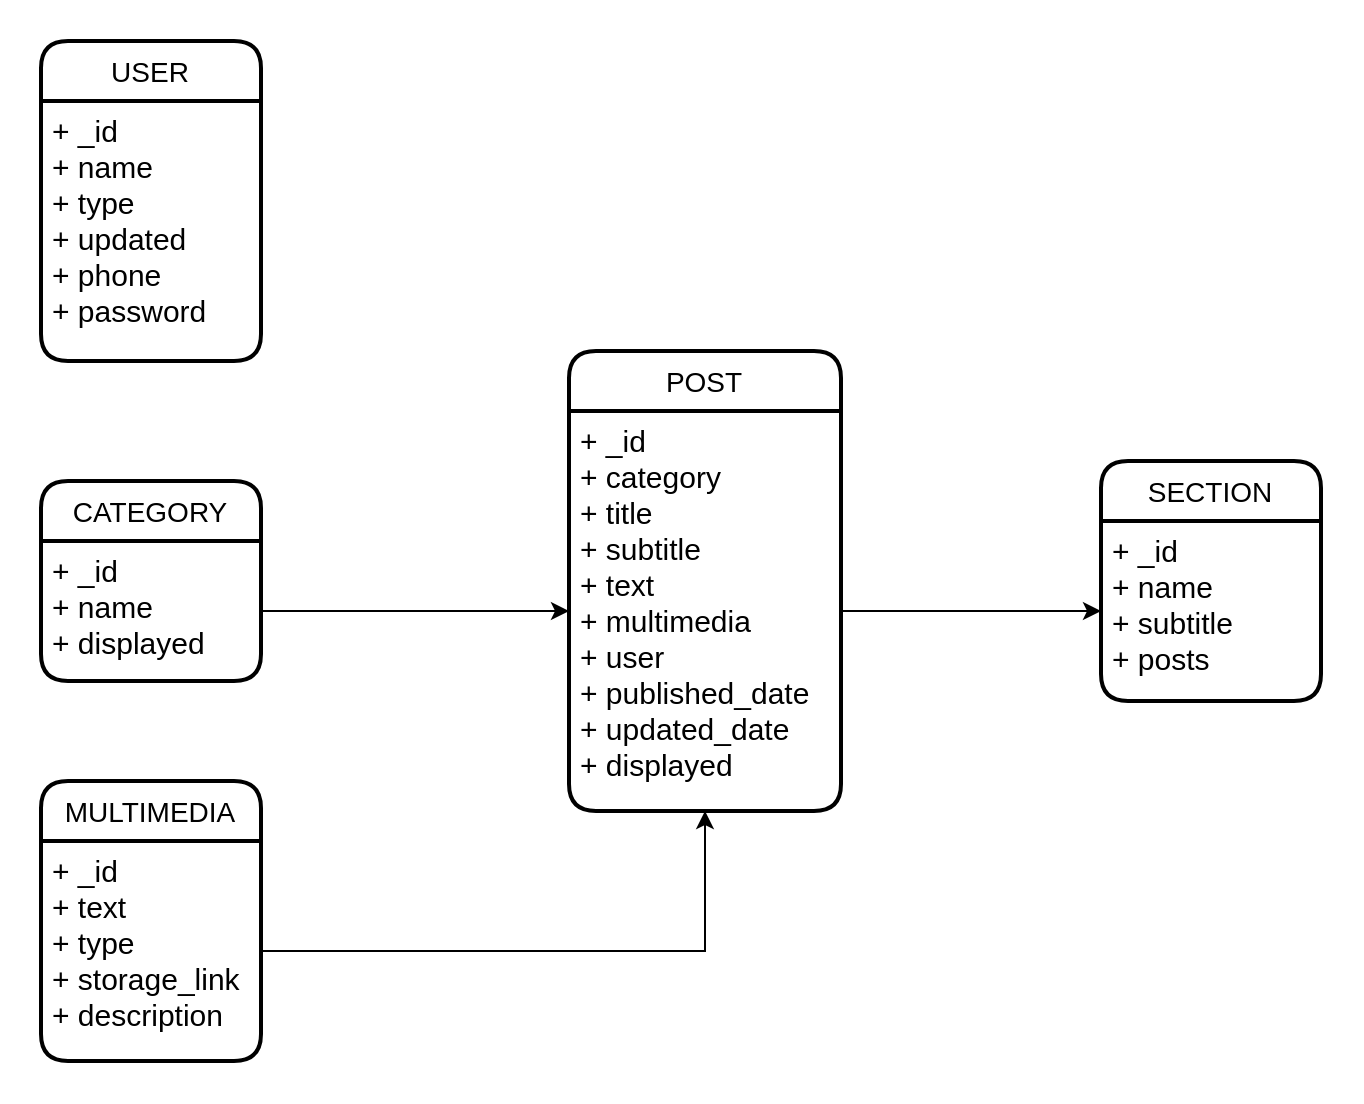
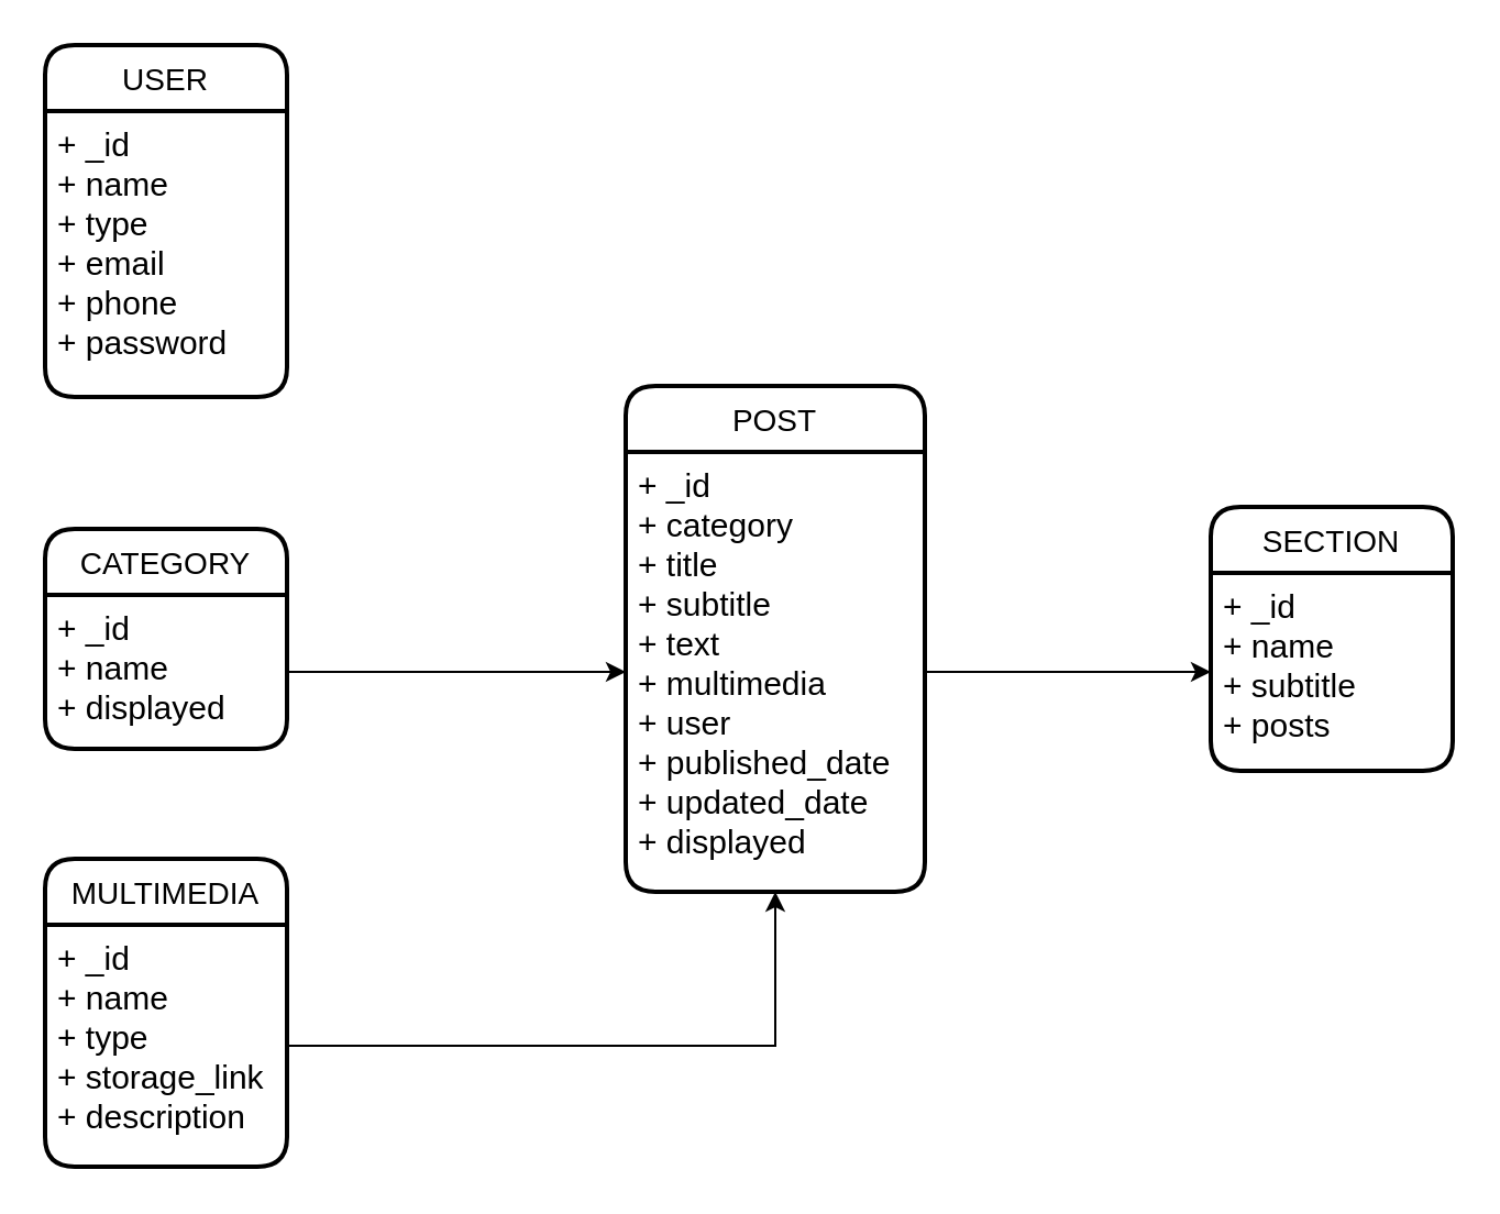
- <mxCell id="3" value="+ _id&#10;+ name&#10;+ type&#10;+ updated&#10;+ phone&#10;+ password" style="align=left;strokeColor=none;fillColor=none;spacingLeft=4;fontSize=15;verticalAlign=top;resizable=0;rotatable=0;part=1;" parent="2" vertex="1"><mxGeometry y="30" width="110" height="130" as="geometry" /></mxCell>
+ <mxCell id="3" value="+ _id&#10;+ name&#10;+ type&#10;+ email&#10;+ phone&#10;+ password" style="align=left;strokeColor=none;fillColor=none;spacingLeft=4;fontSize=15;verticalAlign=top;resizable=0;rotatable=0;part=1;" parent="2" vertex="1"><mxGeometry y="30" width="110" height="130" as="geometry" /></mxCell>
- <mxCell id="7" value="+ _id&#10;+ text&#10;+ type&#10;+ storage_link&#10;+ description" style="align=left;strokeColor=none;fillColor=none;spacingLeft=4;fontSize=15;verticalAlign=top;resizable=0;rotatable=0;part=1;" parent="6" vertex="1"><mxGeometry y="30" width="110" height="110" as="geometry" /></mxCell>
+ <mxCell id="7" value="+ _id&#10;+ name&#10;+ type&#10;+ storage_link&#10;+ description" style="align=left;strokeColor=none;fillColor=none;spacingLeft=4;fontSize=15;verticalAlign=top;resizable=0;rotatable=0;part=1;" parent="6" vertex="1"><mxGeometry y="30" width="110" height="110" as="geometry" /></mxCell>
